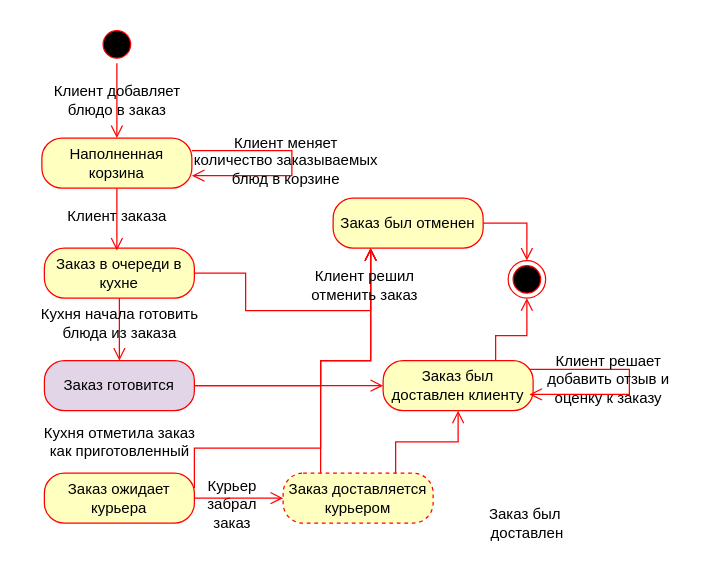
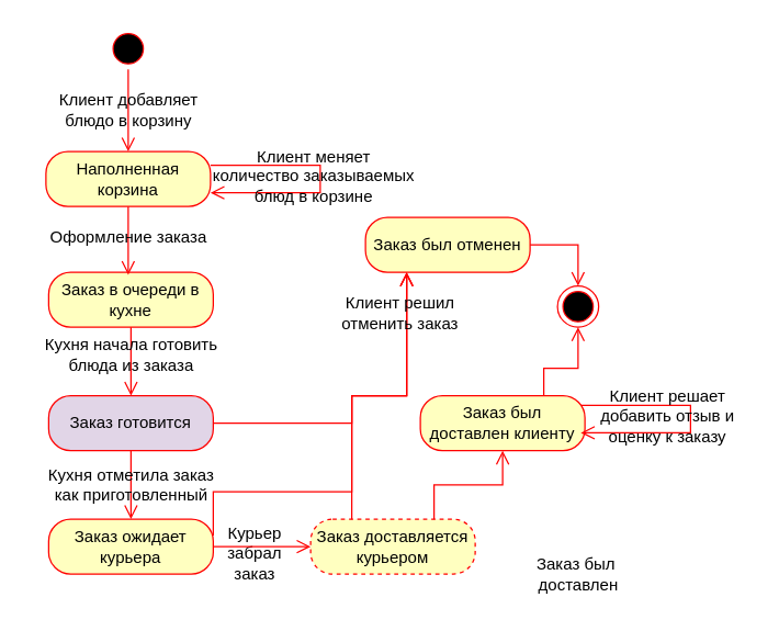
- <mxCell id="7" value="Клиент добавляет &lt;br&gt;блюдо в заказ" style="text;html=1;align=center;verticalAlign=middle;resizable=0;points=[];autosize=1;strokeColor=none;fillColor=none;" parent="1" vertex="1"><mxGeometry x="33" y="60" width="120" height="40" as="geometry" /></mxCell>
+ <mxCell id="7" value="Клиент добавляет &lt;br&gt;блюдо в корзину" style="text;html=1;align=center;verticalAlign=middle;resizable=0;points=[];autosize=1;strokeColor=none;fillColor=none;" parent="1" vertex="1"><mxGeometry x="33" y="60" width="120" height="40" as="geometry" /></mxCell>
- <mxCell id="29" value="Клиент заказа" style="text;html=1;align=center;verticalAlign=middle;resizable=0;points=[];autosize=1;strokeColor=none;fillColor=none;" vertex="1" parent="1"><mxGeometry x="23" y="158" width="140" height="30" as="geometry" /></mxCell>
+ <mxCell id="29" value="Оформление заказа" style="text;html=1;align=center;verticalAlign=middle;resizable=0;points=[];autosize=1;strokeColor=none;fillColor=none;" vertex="1" parent="1"><mxGeometry x="23" y="158" width="140" height="30" as="geometry" /></mxCell>
- <mxCell id="21" value="" style="edgeStyle=orthogonalEdgeStyle;html=1;verticalAlign=bottom;endArrow=open;endSize=8;strokeColor=#ff0000;rounded=0;exitX=1;exitY=0.5;exitDx=0;exitDy=0;entryX=0.25;entryY=1;entryDx=0;entryDy=0;" parent="1" source="5" target="11" edge="1"><mxGeometry relative="1" as="geometry"><mxPoint x="256" y="248" as="targetPoint" /><mxPoint x="266" y="388" as="sourcePoint" /><Array as="points"><mxPoint x="196" y="218" /><mxPoint x="196" y="248" /><mxPoint x="296" y="248" /></Array></mxGeometry></mxCell>
- <mxCell id="9" value="" style="edgeStyle=orthogonalEdgeStyle;html=1;verticalAlign=bottom;endArrow=open;endSize=8;strokeColor=#ff0000;rounded=0;" parent="1" source="8" target="13" edge="1"><mxGeometry relative="1" as="geometry"><mxPoint x="95" y="393" as="targetPoint" /></mxGeometry></mxCell>
+ <mxCell id="9" value="" style="edgeStyle=orthogonalEdgeStyle;html=1;verticalAlign=bottom;endArrow=open;endSize=8;strokeColor=#ff0000;rounded=0;entryX=0.5;entryY=0;entryDx=0;entryDy=0;" parent="1" source="8" target="10" edge="1"><mxGeometry relative="1" as="geometry"><mxPoint x="95" y="393" as="targetPoint" /></mxGeometry></mxCell>
